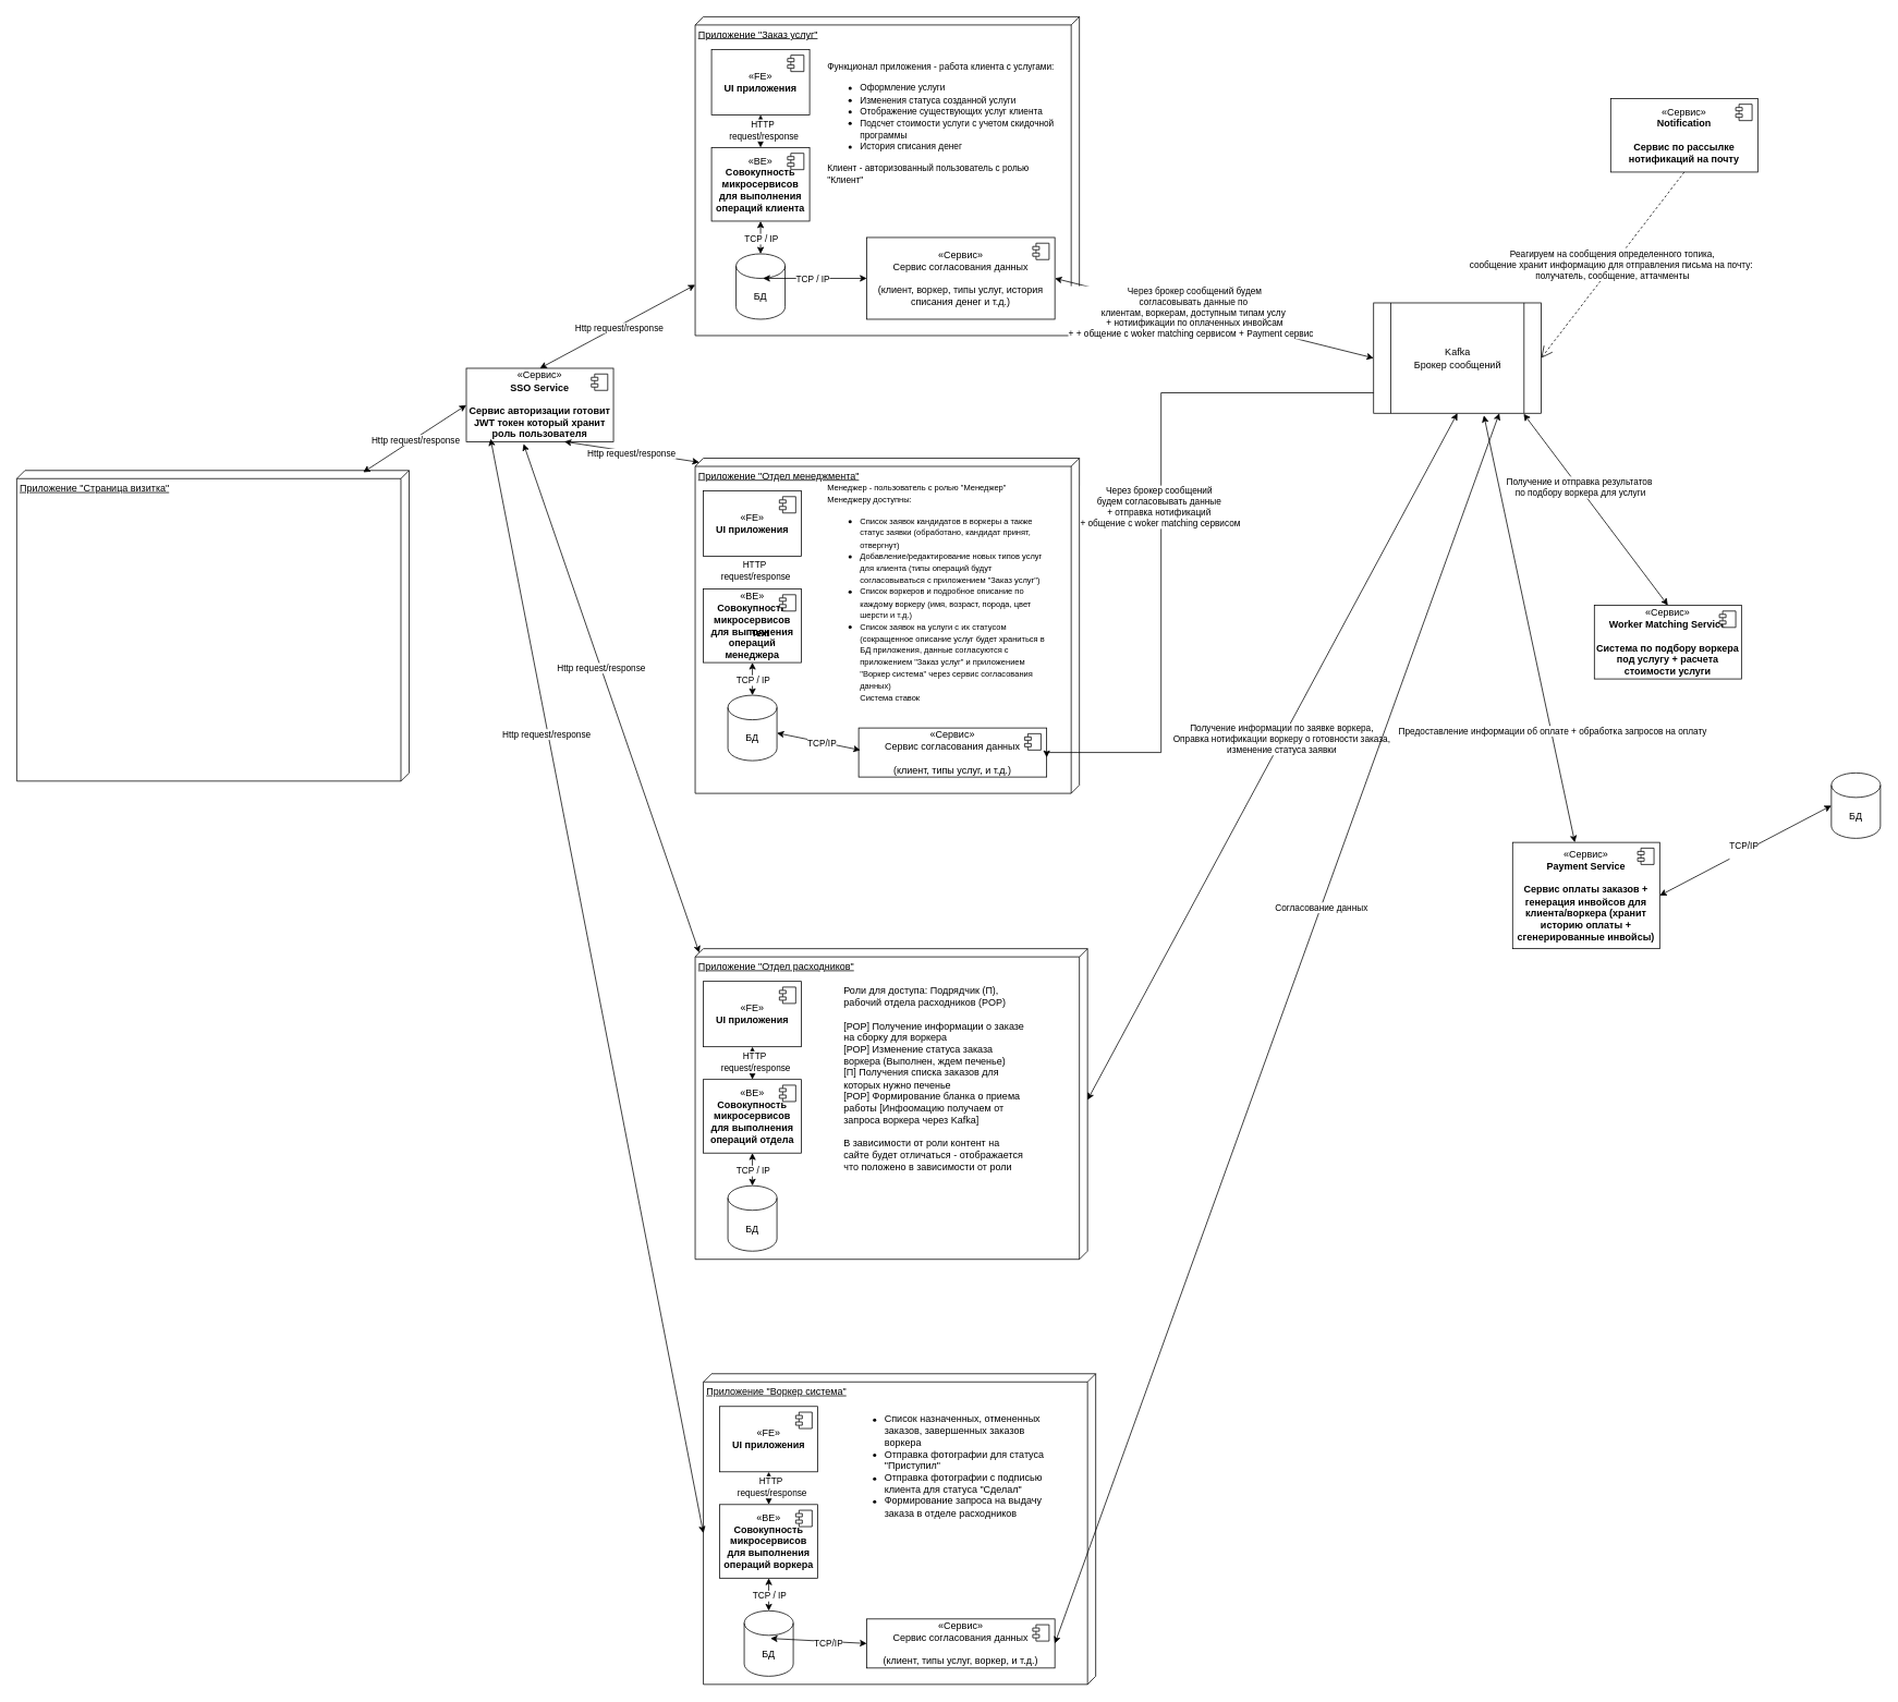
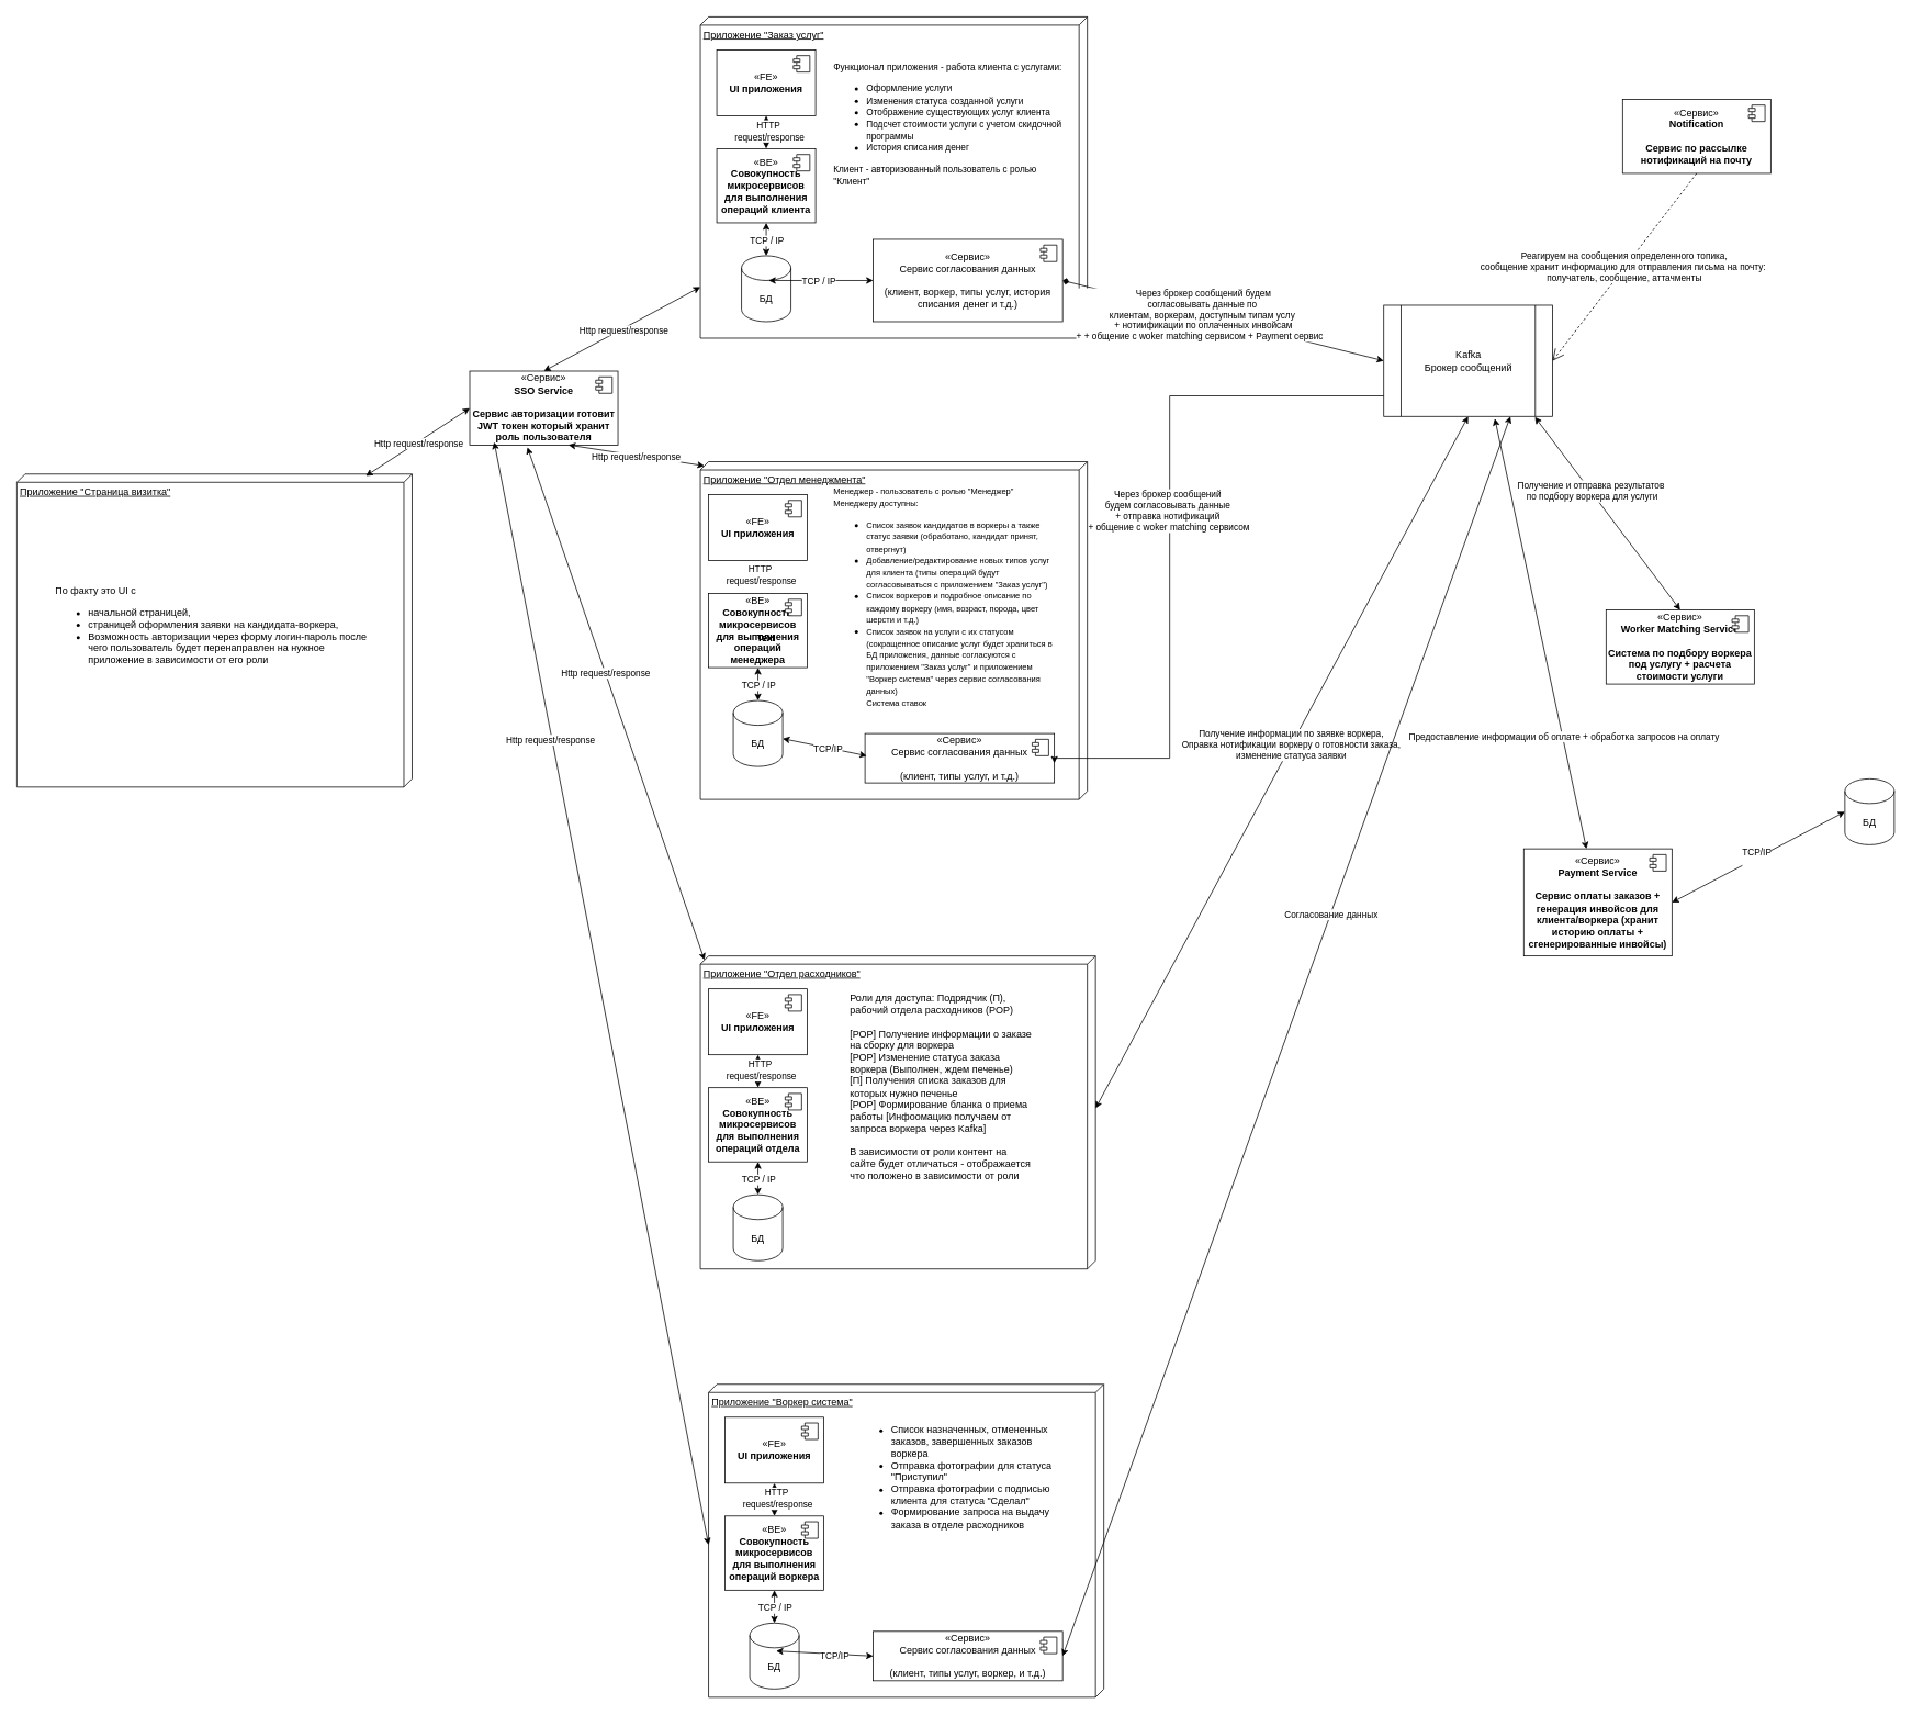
- <mxCell id="18" value="" style="endArrow=classic;startArrow=classic;html=1;rounded=0;entryX=1;entryY=0.5;entryDx=0;entryDy=0;exitX=0;exitY=0.5;exitDx=0;exitDy=0;" edge="1" parent="1" source="5" target="20"><mxGeometry width="50" height="50" relative="1" as="geometry"><mxPoint x="1500" y="450" as="sourcePoint" /><mxPoint x="1550" y="400" as="targetPoint" /></mxGeometry></mxCell>
+ <mxCell id="18" value="" style="endArrow=diamond;startArrow=classic;html=1;rounded=0;entryX=1;entryY=0.5;entryDx=0;entryDy=0;exitX=0;exitY=0.5;exitDx=0;exitDy=0;" edge="1" parent="1" source="5" target="20"><mxGeometry width="50" height="50" relative="1" as="geometry"><mxPoint x="1500" y="450" as="sourcePoint" /><mxPoint x="1550" y="400" as="targetPoint" /></mxGeometry></mxCell>
+ <mxCell id="59" value="&lt;span style=&quot;background-color: transparent; color: light-dark(rgb(0, 0, 0), rgb(255, 255, 255));&quot;&gt;По факту это UI с&amp;nbsp;&lt;/span&gt;&lt;br&gt;&lt;ul&gt;&lt;li&gt;начальной страницей,&amp;nbsp;&lt;/li&gt;&lt;li&gt;страницей оформления заявки на кандидата-воркера,&lt;/li&gt;&lt;li&gt;Возможность авторизации через форму логин-пароль после чего пользователь будет перенаправлен на нужное приложение в зависимости от его роли&amp;nbsp;&lt;/li&gt;&lt;/ul&gt;" style="text;html=1;align=left;verticalAlign=middle;whiteSpace=wrap;rounded=0;" vertex="1" parent="1"><mxGeometry x="65" y="688.96" width="390" height="152.07" as="geometry" /></mxCell>
